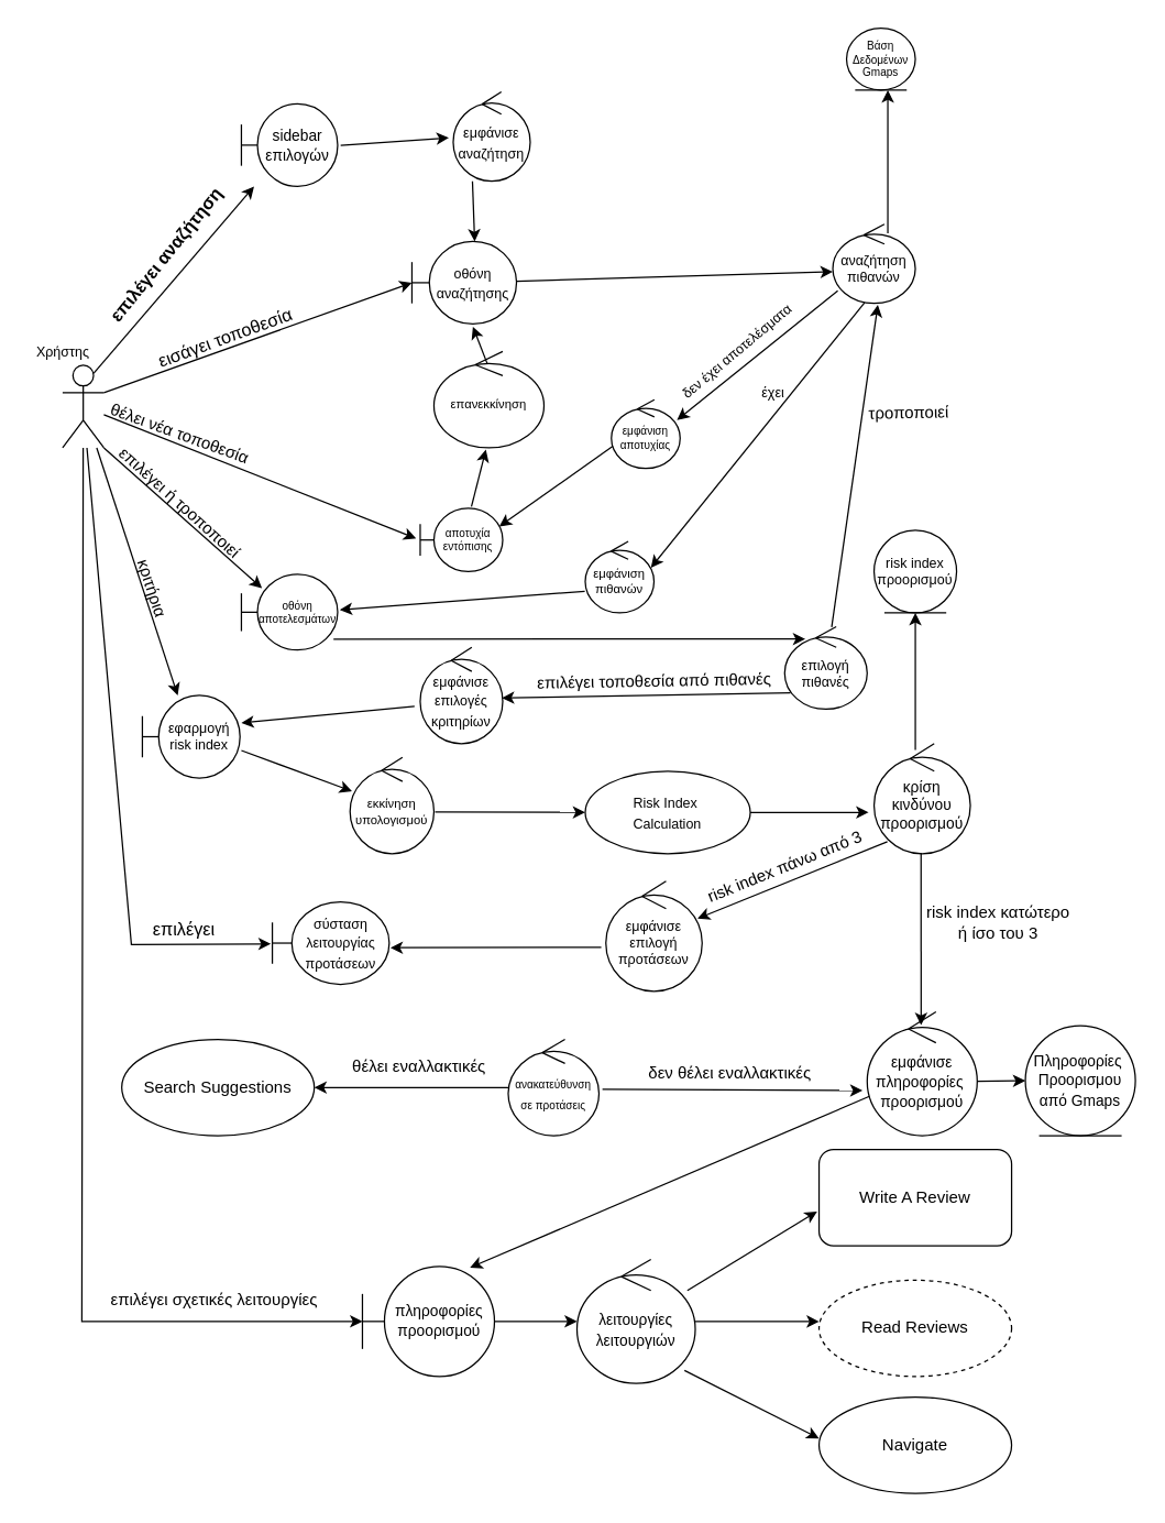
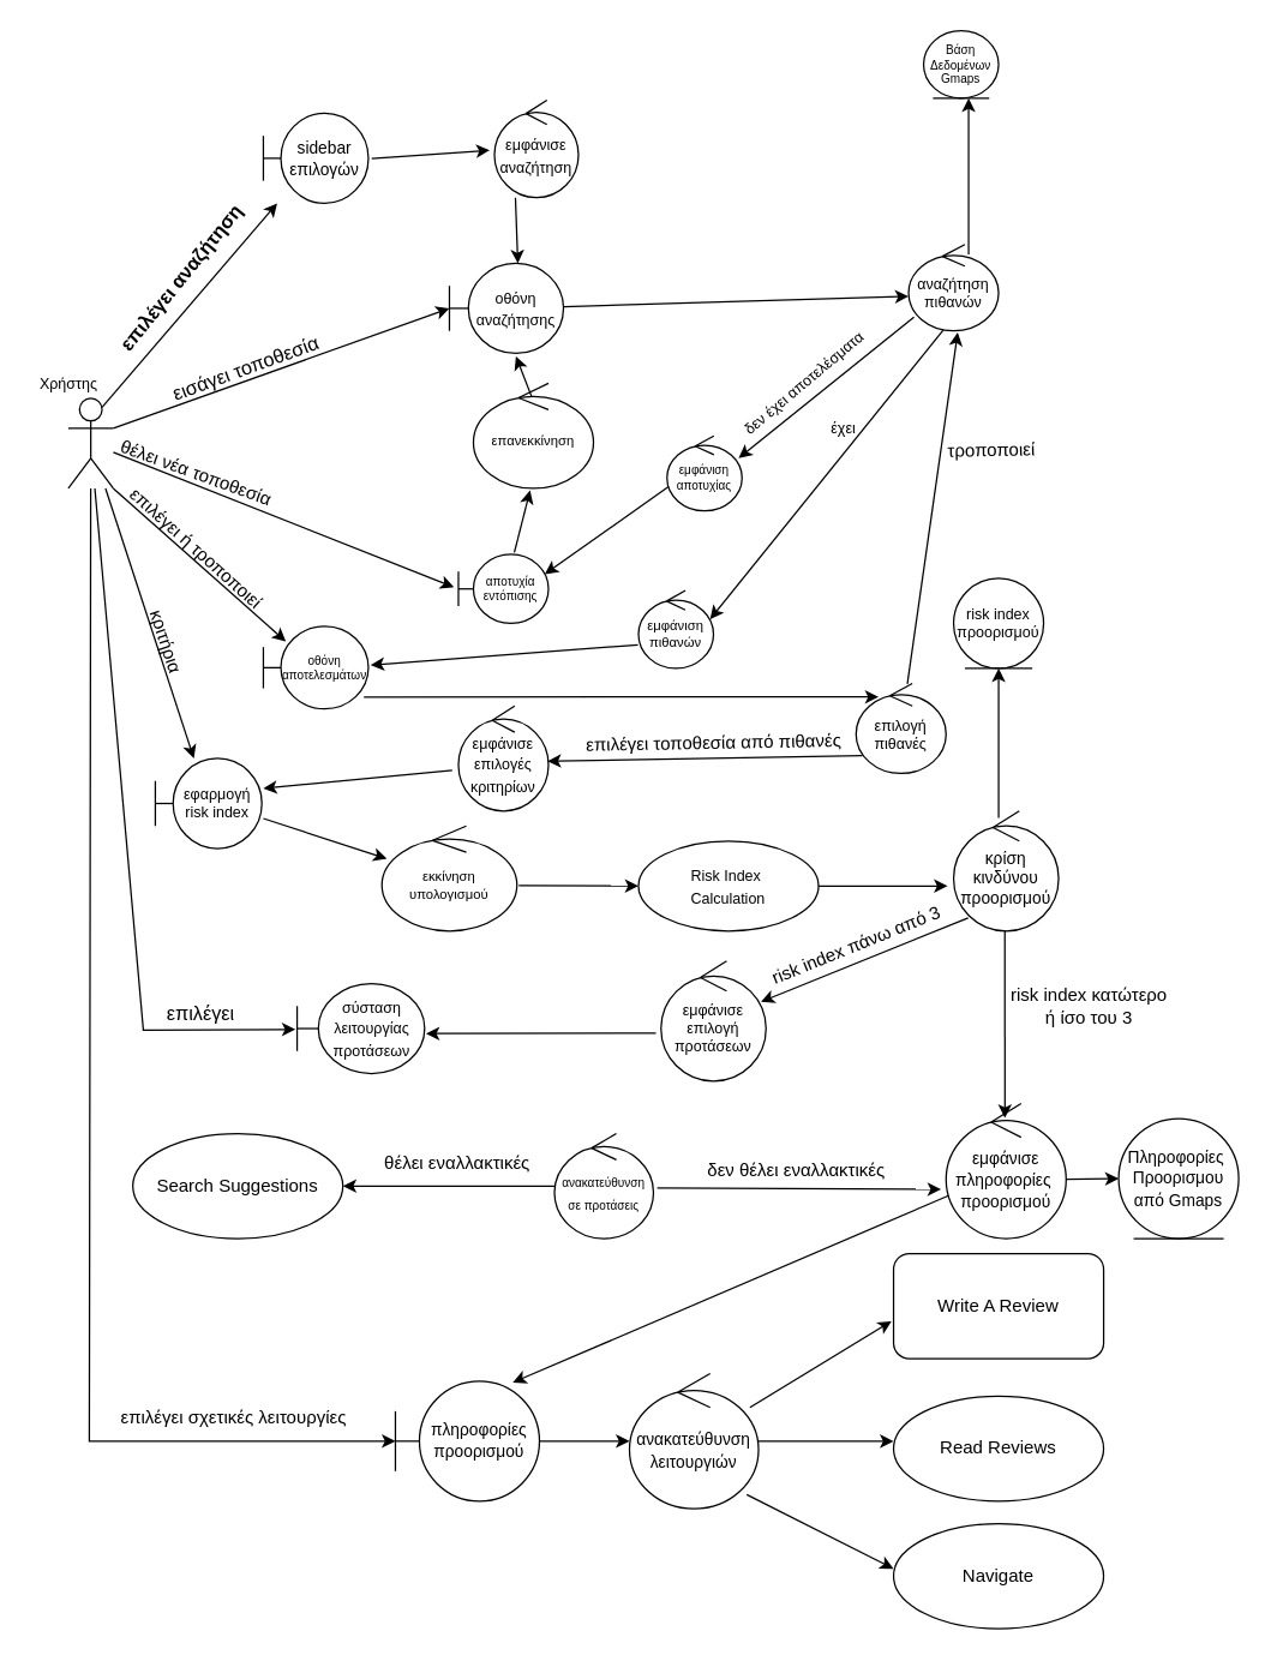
- <mxCell id="42" value="&lt;font style=&quot;font-size: 9px&quot;&gt;εκκίνηση&lt;br&gt;υπολογισμού&lt;/font&gt;" style="ellipse;shape=umlControl;whiteSpace=wrap;html=1;fontSize=10;" vertex="1" parent="1"><mxGeometry x="254" y="550" width="61" height="70" as="geometry" /></mxCell>
+ <mxCell id="42" value="&lt;font style=&quot;font-size: 9px&quot;&gt;εκκίνηση&lt;br&gt;υπολογισμού&lt;/font&gt;" style="ellipse;shape=umlControl;whiteSpace=wrap;html=1;fontSize=10;" vertex="1" parent="1"><mxGeometry x="254" y="550" width="90" height="70" as="geometry" /></mxCell>
- <mxCell id="71" value="Read Reviews" style="ellipse;whiteSpace=wrap;html=1;fontSize=12;dashed=1;" vertex="1" parent="1"><mxGeometry x="595" y="930" width="140" height="70" as="geometry" /></mxCell>
+ <mxCell id="71" value="Read Reviews" style="ellipse;whiteSpace=wrap;html=1;fontSize=12;" vertex="1" parent="1"><mxGeometry x="595" y="930" width="140" height="70" as="geometry" /></mxCell>
- <mxCell id="69" value="&lt;font style=&quot;font-size: 11px&quot;&gt;λειτουργίες λειτουργιών&lt;/font&gt;" style="ellipse;shape=umlControl;whiteSpace=wrap;html=1;fontSize=12;" vertex="1" parent="1"><mxGeometry x="419" y="915" width="86" height="90" as="geometry" /></mxCell>
+ <mxCell id="69" value="&lt;font style=&quot;font-size: 11px&quot;&gt;ανακατεύθυνση λειτουργιών&lt;/font&gt;" style="ellipse;shape=umlControl;whiteSpace=wrap;html=1;fontSize=12;" vertex="1" parent="1"><mxGeometry x="419" y="915" width="86" height="90" as="geometry" /></mxCell>
